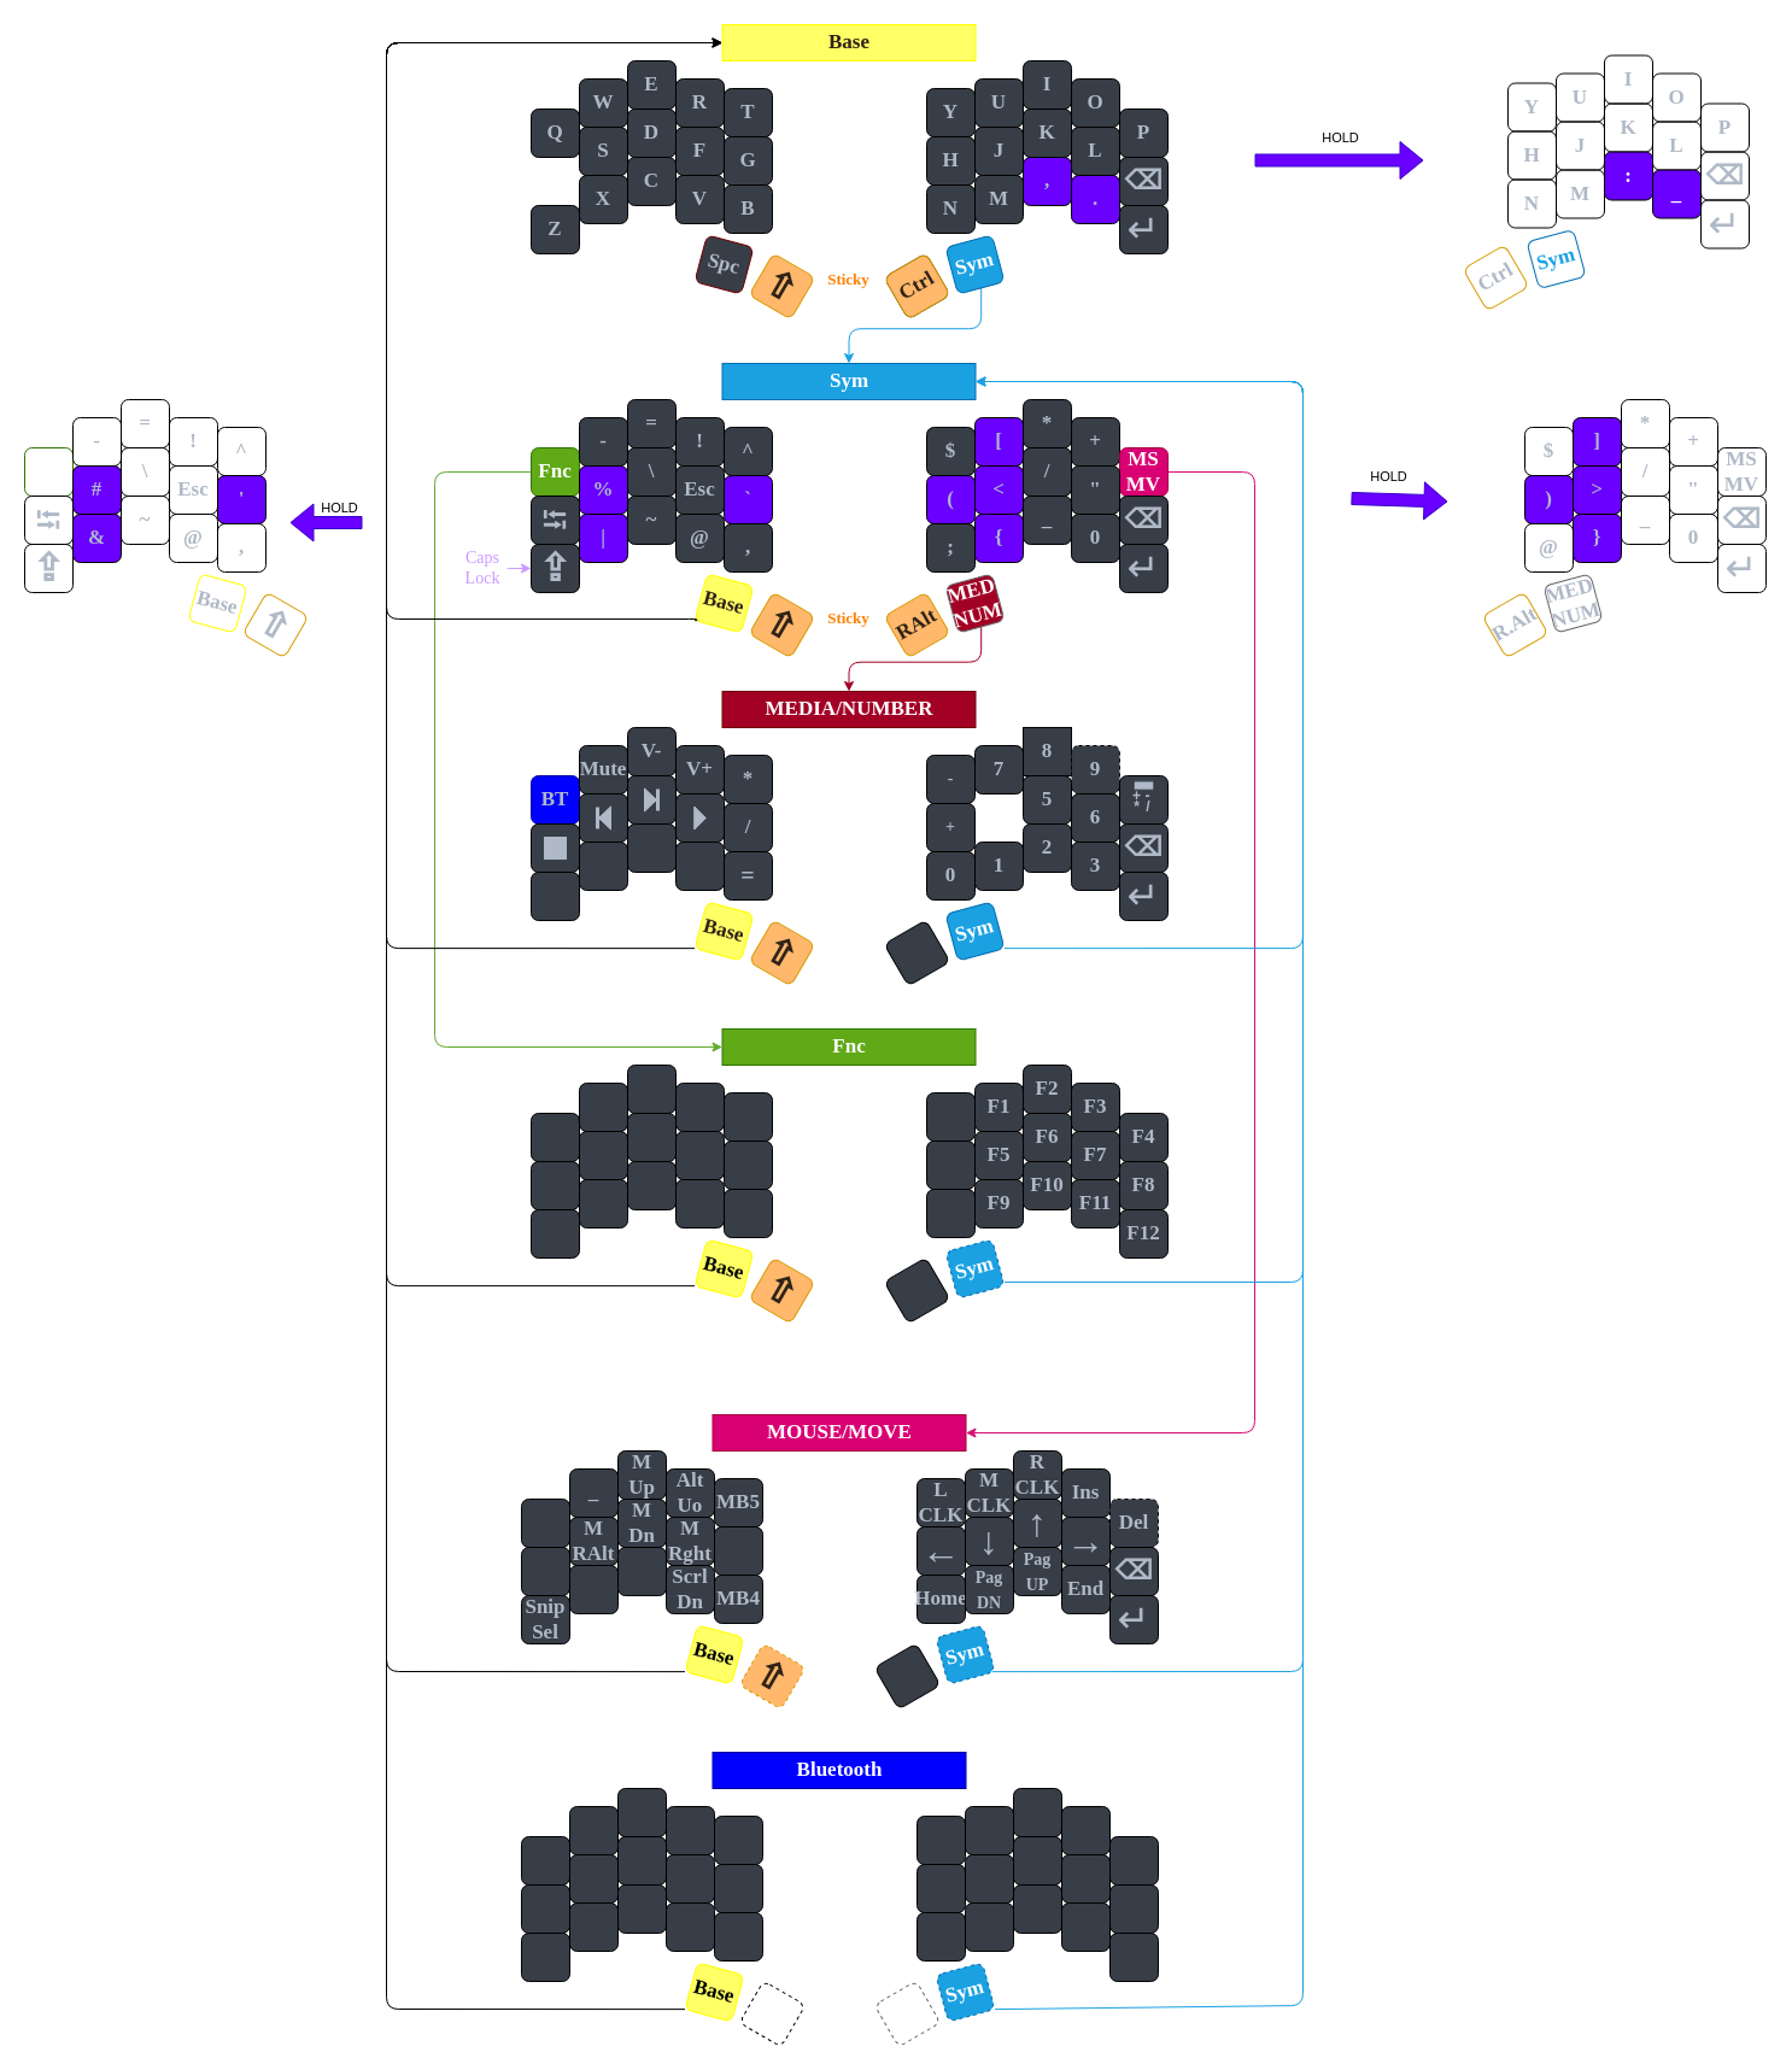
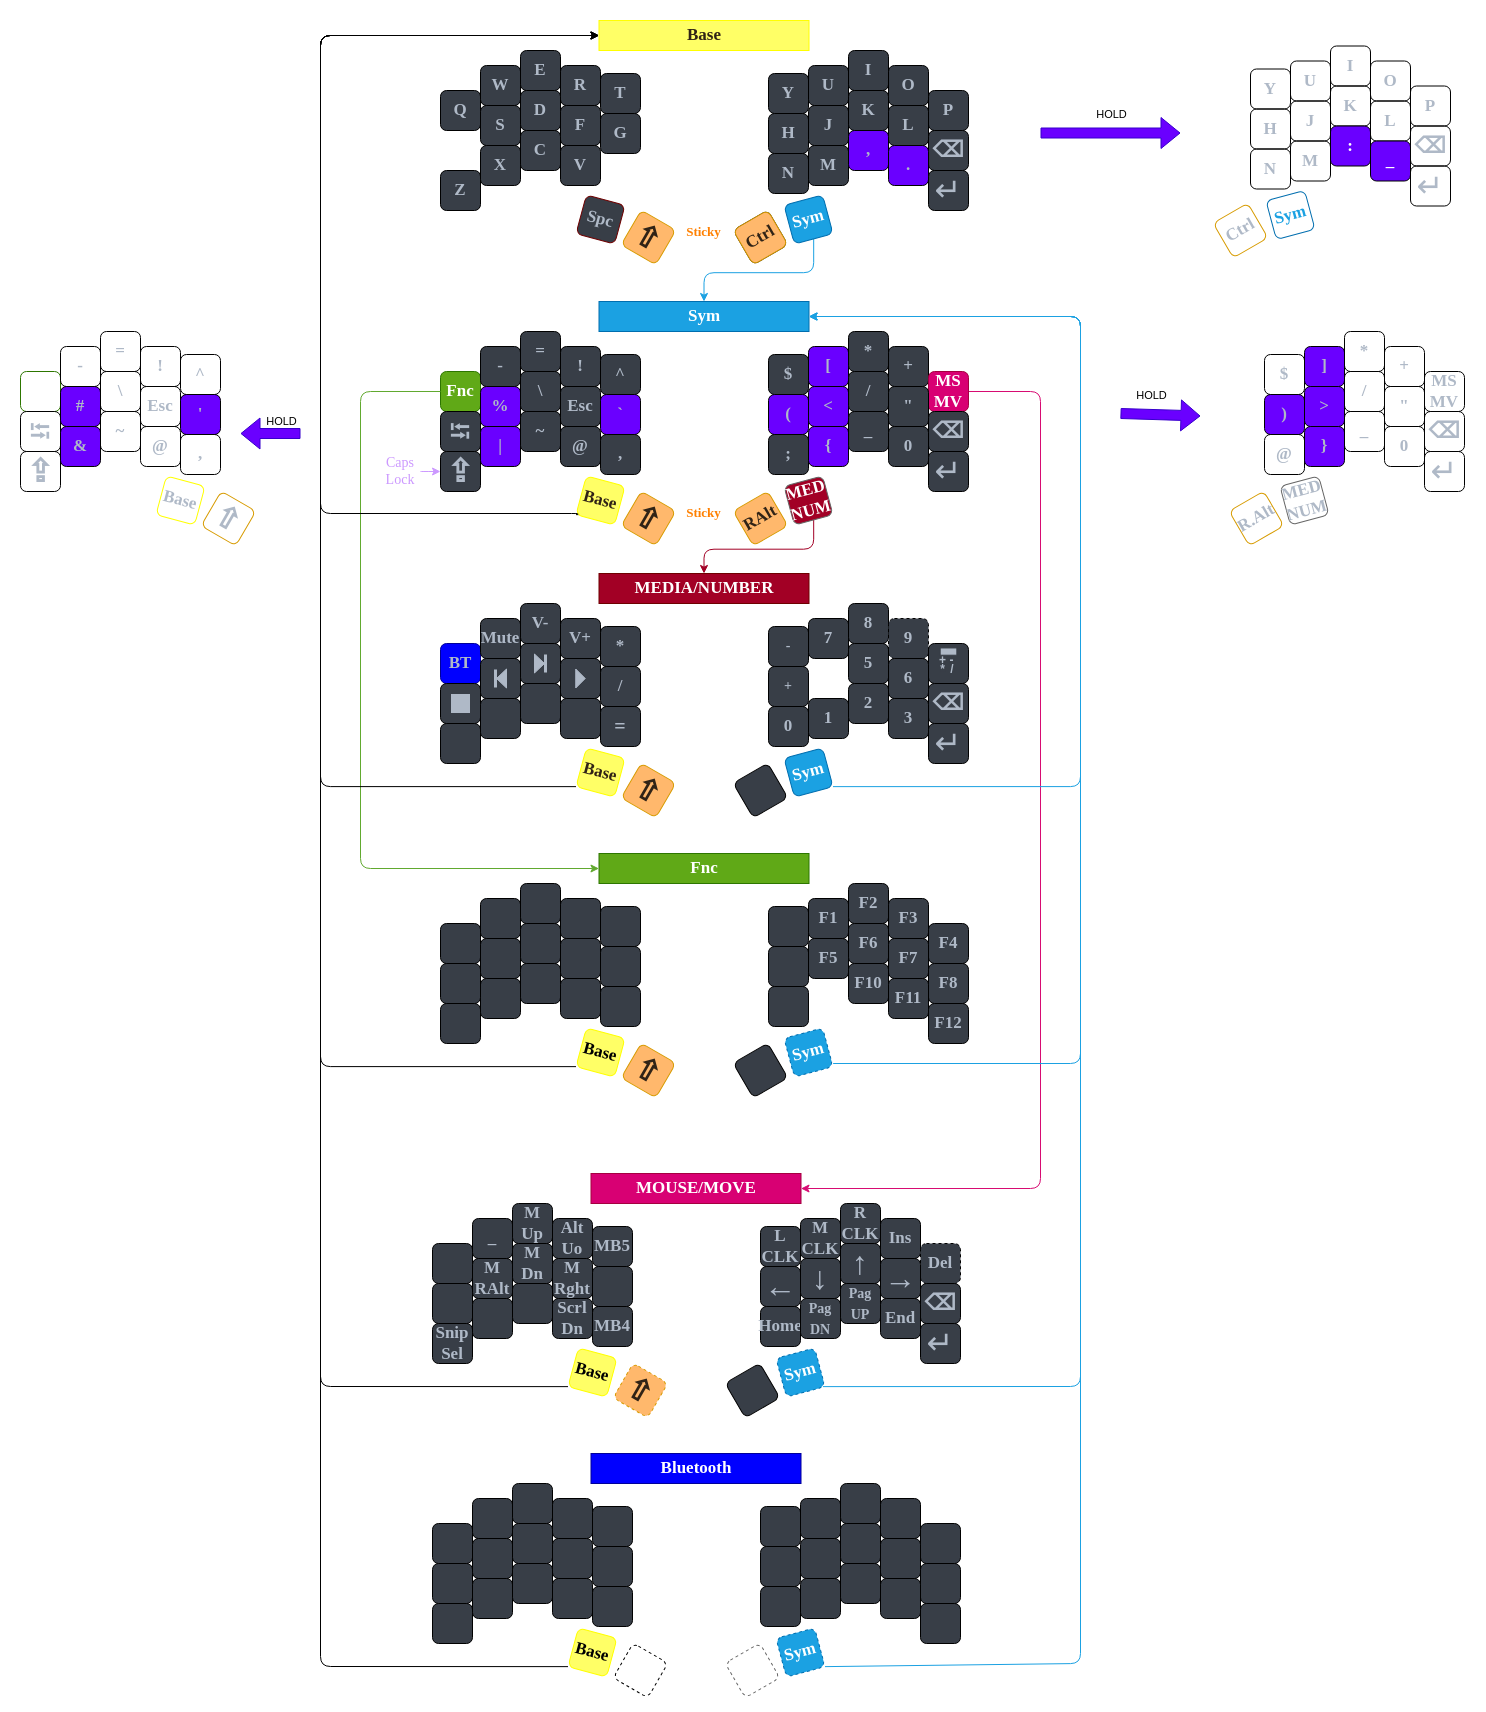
- <mxCell id="15" value="B" style="whiteSpace=wrap;html=1;aspect=fixed;fontSize=17;fontFamily=Verdana;fontStyle=1;fontColor=#AFB9C7;fillColor=#383E47;rounded=1;" parent="1" vertex="1"><mxGeometry x="600" y="153" width="40" height="40" as="geometry" /></mxCell>
- <mxCell id="96" value="8" style="whiteSpace=wrap;html=1;aspect=fixed;fontSize=17;fontFamily=Verdana;fontStyle=1;fontColor=#AFB9C7;fillColor=#383E47;rounded=0;" parent="1" vertex="1"><mxGeometry x="848" y="603" width="40" height="40" as="geometry" /></mxCell>
+ <mxCell id="96" value="8" style="whiteSpace=wrap;html=1;aspect=fixed;fontSize=17;fontFamily=Verdana;fontStyle=1;fontColor=#AFB9C7;fillColor=#383E47;rounded=1;" parent="1" vertex="1"><mxGeometry x="848" y="603" width="40" height="40" as="geometry" /></mxCell>
- <mxCell id="133" value="F9" style="whiteSpace=wrap;html=1;aspect=fixed;fontSize=17;fontFamily=Verdana;fontStyle=1;fontColor=#AFB9C7;fillColor=#383E47;rounded=1;" parent="1" vertex="1"><mxGeometry x="808" y="978" width="40" height="40" as="geometry" /></mxCell>
